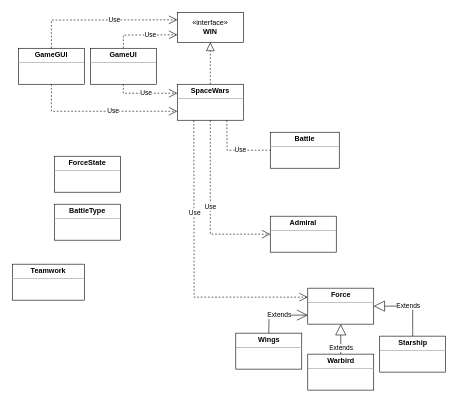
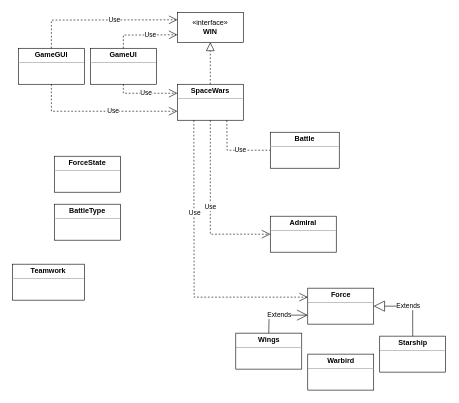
- <mxCell id="18" value="Extends" style="endArrow=block;endSize=16;endFill=0;html=1;rounded=0;entryX=0.5;entryY=1;entryDx=0;entryDy=0;exitX=0.5;exitY=0;exitDx=0;exitDy=0;" edge="1" parent="1" source="16" target="11"><mxGeometry x="-0.6" width="160" relative="1" as="geometry"><mxPoint x="352.5" y="540" as="sourcePoint" /><mxPoint x="512.5" y="540" as="targetPoint" /><mxPoint as="offset" /></mxGeometry></mxCell>
